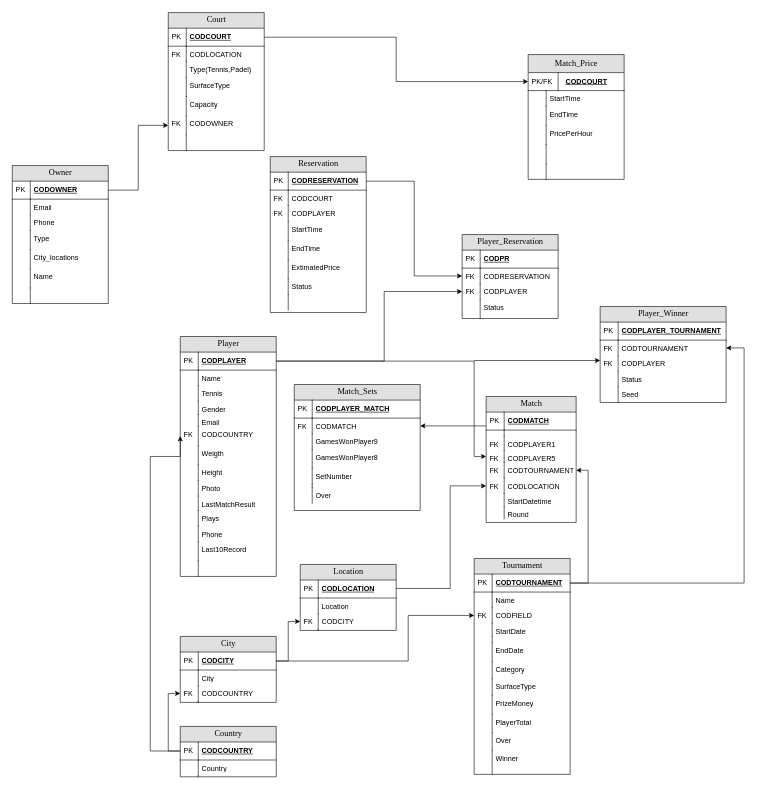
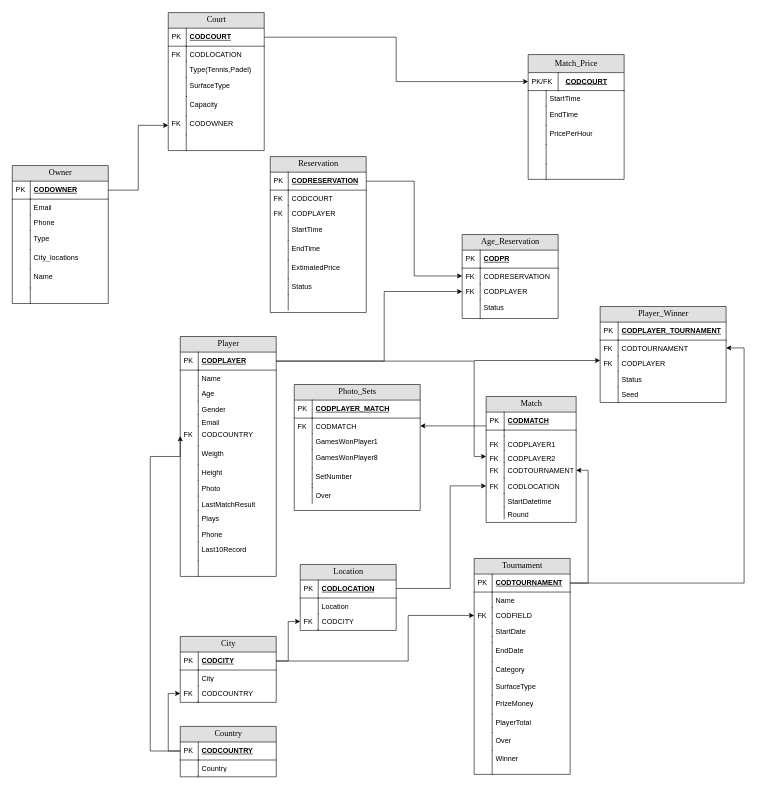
- <mxCell id="193" value="Player_Reservation" style="swimlane;html=1;fontStyle=0;childLayout=stackLayout;horizontal=1;startSize=26;fillColor=#e0e0e0;horizontalStack=0;resizeParent=1;resizeLast=0;collapsible=1;marginBottom=0;swimlaneFillColor=#ffffff;align=center;rounded=0;shadow=0;comic=0;labelBackgroundColor=none;strokeWidth=1;fontFamily=Verdana;fontSize=14;swimlaneLine=1;" parent="1" vertex="1"><mxGeometry x="770" y="390" width="160" height="140" as="geometry" /></mxCell>
+ <mxCell id="193" value="Age_Reservation" style="swimlane;html=1;fontStyle=0;childLayout=stackLayout;horizontal=1;startSize=26;fillColor=#e0e0e0;horizontalStack=0;resizeParent=1;resizeLast=0;collapsible=1;marginBottom=0;swimlaneFillColor=#ffffff;align=center;rounded=0;shadow=0;comic=0;labelBackgroundColor=none;strokeWidth=1;fontFamily=Verdana;fontSize=14;swimlaneLine=1;" parent="1" vertex="1"><mxGeometry x="770" y="390" width="160" height="140" as="geometry" /></mxCell>
- <mxCell id="114" value="Match_Sets" style="swimlane;html=1;fontStyle=0;childLayout=stackLayout;horizontal=1;startSize=26;fillColor=#e0e0e0;horizontalStack=0;resizeParent=1;resizeLast=0;collapsible=1;marginBottom=0;swimlaneFillColor=#ffffff;align=center;rounded=0;shadow=0;comic=0;labelBackgroundColor=none;strokeWidth=1;fontFamily=Verdana;fontSize=14" parent="1" vertex="1"><mxGeometry x="490" y="640" width="210" height="210" as="geometry" /></mxCell>
+ <mxCell id="114" value="Photo_Sets" style="swimlane;html=1;fontStyle=0;childLayout=stackLayout;horizontal=1;startSize=26;fillColor=#e0e0e0;horizontalStack=0;resizeParent=1;resizeLast=0;collapsible=1;marginBottom=0;swimlaneFillColor=#ffffff;align=center;rounded=0;shadow=0;comic=0;labelBackgroundColor=none;strokeWidth=1;fontFamily=Verdana;fontSize=14" parent="1" vertex="1"><mxGeometry x="490" y="640" width="210" height="210" as="geometry" /></mxCell>
- <mxCell id="7" value="Tennis" style="shape=partialRectangle;top=0;left=0;right=0;bottom=0;html=1;align=left;verticalAlign=top;fillColor=none;spacingLeft=34;spacingRight=4;whiteSpace=wrap;overflow=hidden;rotatable=0;points=[[0,0.5],[1,0.5]];portConstraint=eastwest;dropTarget=0;" parent="2" vertex="1"><mxGeometry y="82" width="160" height="26" as="geometry" /></mxCell>
+ <mxCell id="7" value="Age" style="shape=partialRectangle;top=0;left=0;right=0;bottom=0;html=1;align=left;verticalAlign=top;fillColor=none;spacingLeft=34;spacingRight=4;whiteSpace=wrap;overflow=hidden;rotatable=0;points=[[0,0.5],[1,0.5]];portConstraint=eastwest;dropTarget=0;" parent="2" vertex="1"><mxGeometry y="82" width="160" height="26" as="geometry" /></mxCell>
- <mxCell id="119" value="GamesWonPlayer9" style="shape=partialRectangle;top=0;left=0;right=0;bottom=0;html=1;align=left;verticalAlign=top;fillColor=none;spacingLeft=34;spacingRight=4;whiteSpace=wrap;overflow=hidden;rotatable=0;points=[[0,0.5],[1,0.5]];portConstraint=eastwest;dropTarget=0;" parent="114" vertex="1"><mxGeometry y="82" width="210" height="26" as="geometry" /></mxCell>
+ <mxCell id="119" value="GamesWonPlayer1" style="shape=partialRectangle;top=0;left=0;right=0;bottom=0;html=1;align=left;verticalAlign=top;fillColor=none;spacingLeft=34;spacingRight=4;whiteSpace=wrap;overflow=hidden;rotatable=0;points=[[0,0.5],[1,0.5]];portConstraint=eastwest;dropTarget=0;" parent="114" vertex="1"><mxGeometry y="82" width="210" height="26" as="geometry" /></mxCell>
- <mxCell id="101" value="CODPLAYER5" style="shape=partialRectangle;top=0;left=0;right=0;bottom=0;html=1;align=left;verticalAlign=top;fillColor=none;spacingLeft=34;spacingRight=4;whiteSpace=wrap;overflow=hidden;rotatable=0;points=[[0,0.5],[1,0.5]];portConstraint=eastwest;dropTarget=0;" parent="94" vertex="1"><mxGeometry y="90" width="150" height="20" as="geometry" /></mxCell>
+ <mxCell id="101" value="CODPLAYER2" style="shape=partialRectangle;top=0;left=0;right=0;bottom=0;html=1;align=left;verticalAlign=top;fillColor=none;spacingLeft=34;spacingRight=4;whiteSpace=wrap;overflow=hidden;rotatable=0;points=[[0,0.5],[1,0.5]];portConstraint=eastwest;dropTarget=0;" parent="94" vertex="1"><mxGeometry y="90" width="150" height="20" as="geometry" /></mxCell>
